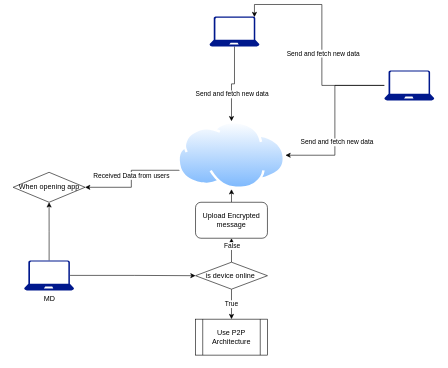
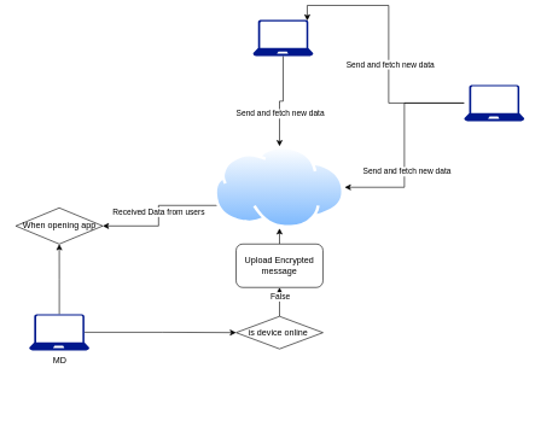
- <mxCell id="15" value="True" style="edgeStyle=orthogonalEdgeStyle;rounded=0;orthogonalLoop=1;jettySize=auto;html=1;exitX=0.5;exitY=1;exitDx=0;exitDy=0;" edge="1" parent="1" source="18" target="19"><mxGeometry relative="1" as="geometry" /></mxCell>
- <mxCell id="19" value="Use P2P Architecture" style="shape=process;whiteSpace=wrap;html=1;backgroundOutline=1;" vertex="1" parent="1"><mxGeometry x="325" y="525" width="120" height="60" as="geometry" /></mxCell>
